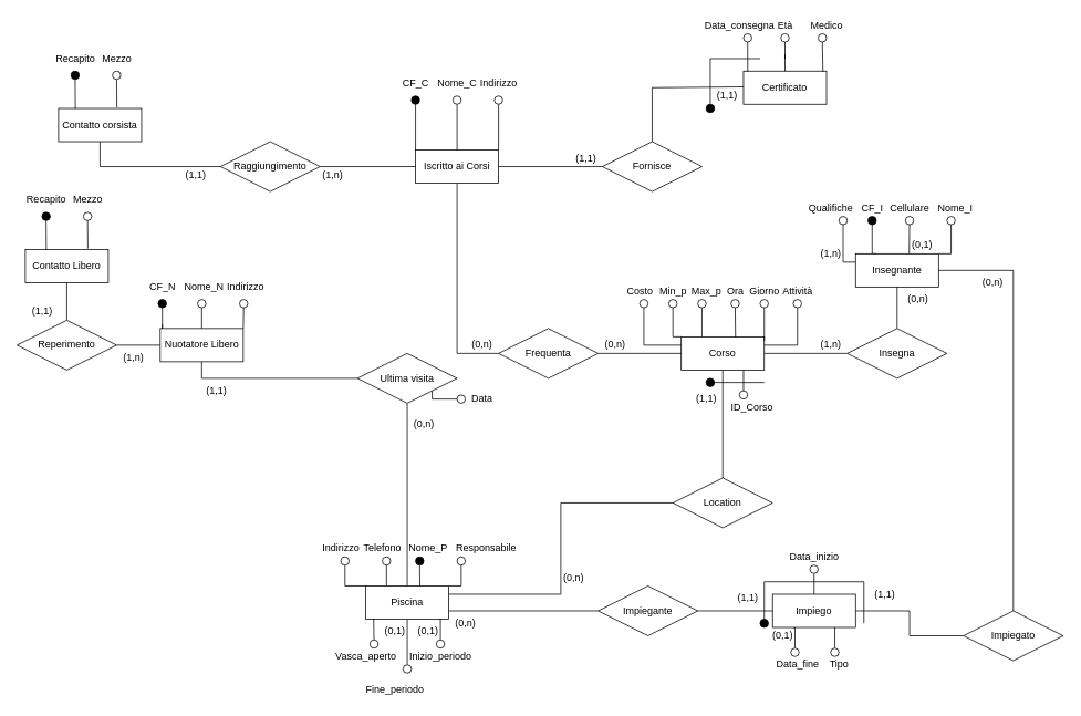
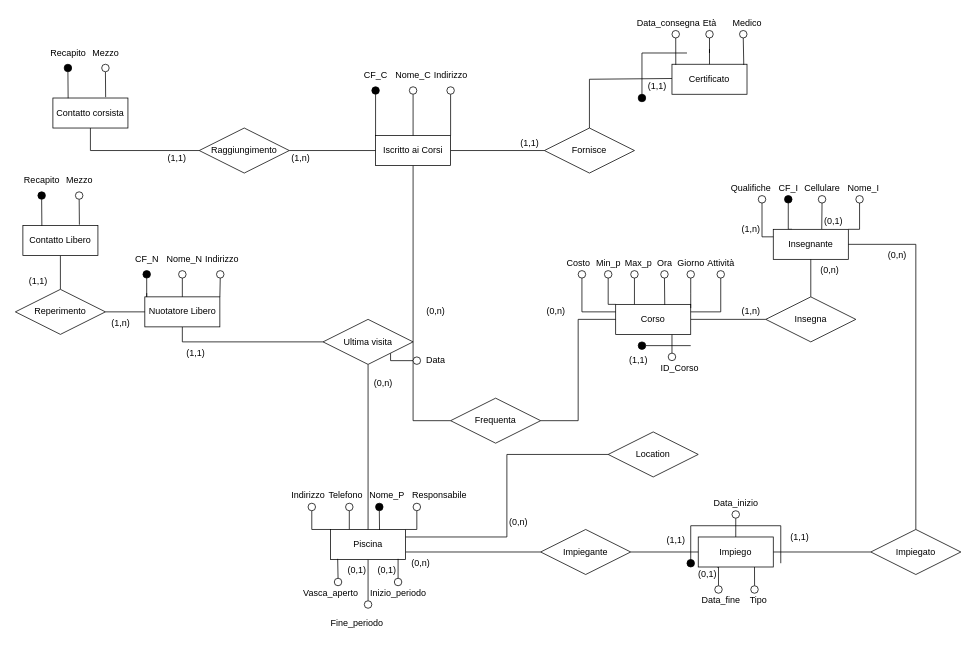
- <mxCell id="14" value="Frequenta" style="shape=rhombus;perimeter=rhombusPerimeter;whiteSpace=wrap;html=1;align=center;" parent="1" vertex="1"><mxGeometry x="600" y="395" width="120" height="60" as="geometry" /></mxCell>
+ <mxCell id="14" value="Frequenta" style="shape=rhombus;perimeter=rhombusPerimeter;whiteSpace=wrap;html=1;align=center;" parent="1" vertex="1"><mxGeometry x="600" y="530" width="120" height="60" as="geometry" /></mxCell>
- <mxCell id="10" style="edgeStyle=orthogonalEdgeStyle;rounded=0;orthogonalLoop=1;jettySize=auto;html=1;exitX=0.5;exitY=1;exitDx=0;exitDy=0;entryX=0.5;entryY=0;entryDx=0;entryDy=0;endArrow=none;endFill=0;fillColor=#000000;" parent="1" source="12" target="30" edge="1"><mxGeometry relative="1" as="geometry" /></mxCell>
- <mxCell id="37" value="Impiegato" style="shape=rhombus;perimeter=rhombusPerimeter;whiteSpace=wrap;html=1;align=center;" parent="1" vertex="1"><mxGeometry x="1160" y="735" width="120" height="60" as="geometry" /></mxCell>
+ <mxCell id="37" value="Impiegato" style="shape=rhombus;perimeter=rhombusPerimeter;whiteSpace=wrap;html=1;align=center;" parent="1" vertex="1"><mxGeometry x="1160" y="705" width="120" height="60" as="geometry" /></mxCell>
